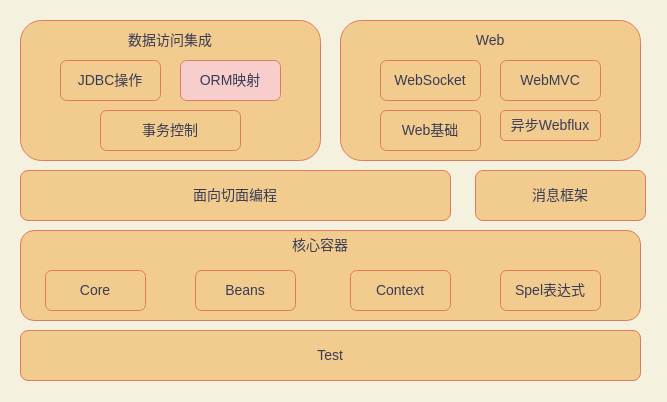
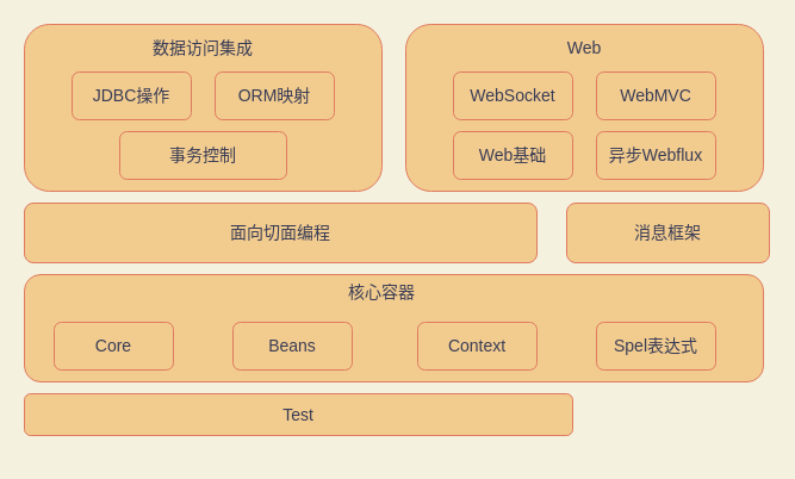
- <mxCell id="4" value="ORM映射" style="rounded=1;whiteSpace=wrap;html=1;fillColor=#f8cecc;fontSize=14;strokeColor=#E07A5F;fontColor=#393C56;" vertex="1" parent="1"><mxGeometry x="180" y="60" width="100" height="40" as="geometry" /></mxCell>
+ <mxCell id="4" value="ORM映射" style="rounded=1;whiteSpace=wrap;html=1;fillColor=#F2CC8F;fontSize=14;strokeColor=#E07A5F;fontColor=#393C56;" vertex="1" parent="1"><mxGeometry x="180" y="60" width="100" height="40" as="geometry" /></mxCell>
- <mxCell id="12" value="异步Webflux" style="rounded=1;whiteSpace=wrap;html=1;fillColor=none;fontSize=14;strokeColor=#E07A5F;fontColor=#393C56;" vertex="1" parent="1"><mxGeometry x="500" y="110" width="100" height="30" as="geometry" /></mxCell>
+ <mxCell id="12" value="异步Webflux" style="rounded=1;whiteSpace=wrap;html=1;fillColor=none;fontSize=14;strokeColor=#E07A5F;fontColor=#393C56;" vertex="1" parent="1"><mxGeometry x="500" y="110" width="100" height="40" as="geometry" /></mxCell>
- <mxCell id="21" value="Test" style="rounded=1;whiteSpace=wrap;html=1;fontSize=14;fillColor=#F2CC8F;strokeColor=#E07A5F;fontColor=#393C56;" vertex="1" parent="1"><mxGeometry x="20" y="330" width="620" height="50" as="geometry" /></mxCell>
+ <mxCell id="21" value="Test" style="rounded=1;whiteSpace=wrap;html=1;fontSize=14;fillColor=#F2CC8F;strokeColor=#E07A5F;fontColor=#393C56;" vertex="1" parent="1"><mxGeometry x="20" y="330" width="460" height="35" as="geometry" /></mxCell>
